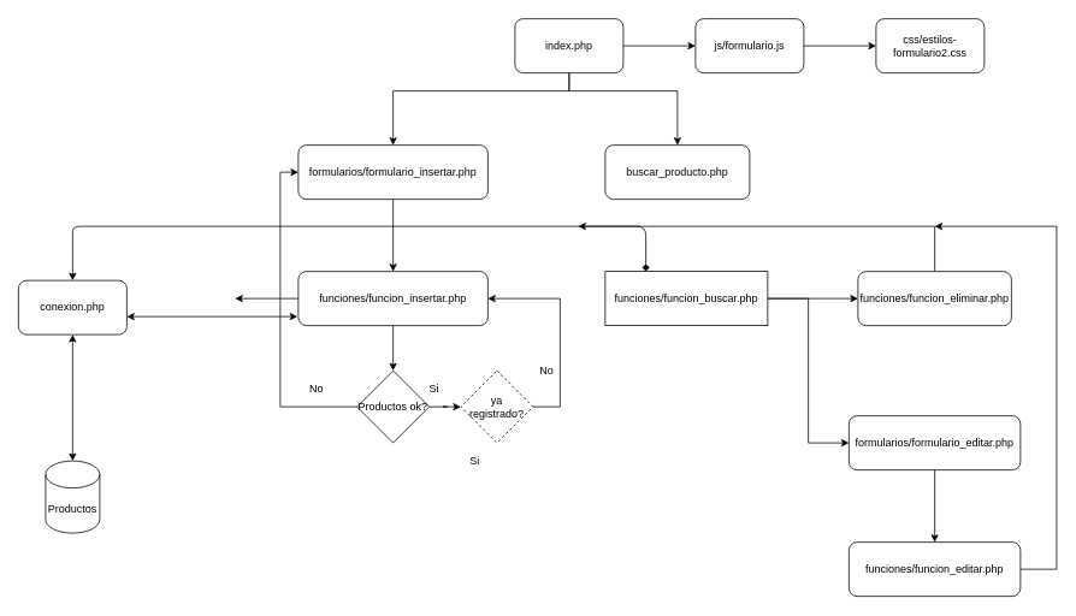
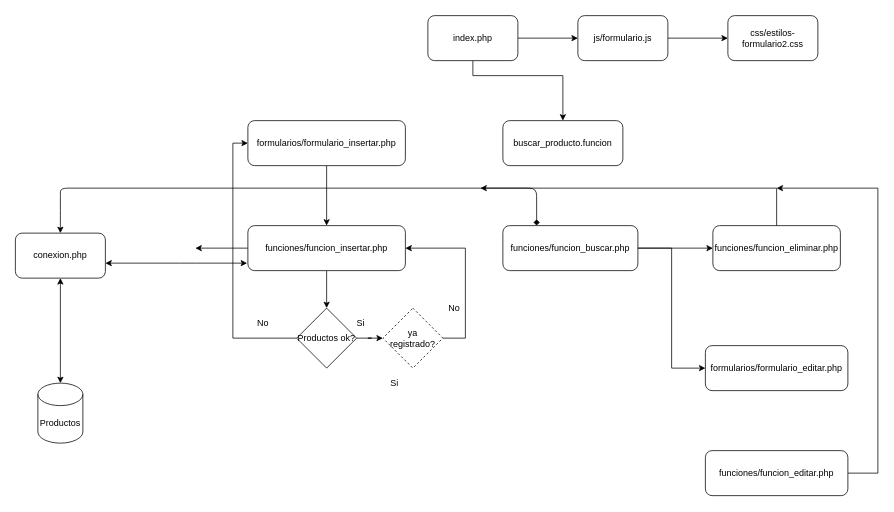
- <mxCell id="3" value="" style="edgeStyle=orthogonalEdgeStyle;rounded=0;orthogonalLoop=1;jettySize=auto;html=1;" edge="1" parent="1" source="5" target="10"><mxGeometry relative="1" as="geometry"><Array as="points"><mxPoint x="630" y="100" /><mxPoint x="435" y="100" /></Array></mxGeometry></mxCell>
- <mxCell id="12" value="&lt;font style=&quot;vertical-align: inherit&quot;&gt;&lt;font style=&quot;vertical-align: inherit&quot;&gt;buscar_producto.php&lt;/font&gt;&lt;/font&gt;" style="rounded=1;whiteSpace=wrap;html=1;" vertex="1" parent="1"><mxGeometry x="670" y="160" width="160" height="60" as="geometry" /></mxCell>
+ <mxCell id="12" value="&lt;font style=&quot;vertical-align: inherit&quot;&gt;&lt;font style=&quot;vertical-align: inherit&quot;&gt;buscar_producto.funcion&lt;/font&gt;&lt;/font&gt;" style="rounded=1;whiteSpace=wrap;html=1;" vertex="1" parent="1"><mxGeometry x="670" y="160" width="160" height="60" as="geometry" /></mxCell>
- <mxCell id="32" value="&lt;font style=&quot;vertical-align: inherit&quot;&gt;&lt;font style=&quot;vertical-align: inherit&quot;&gt;funciones/funcion_buscar.php&lt;br&gt;&lt;/font&gt;&lt;/font&gt;" style="whiteSpace=wrap;html=1;rounded=0;" vertex="1" parent="1"><mxGeometry x="670" y="300" width="180" height="60" as="geometry" /></mxCell>
+ <mxCell id="32" value="&lt;font style=&quot;vertical-align: inherit&quot;&gt;&lt;font style=&quot;vertical-align: inherit&quot;&gt;funciones/funcion_buscar.php&lt;br&gt;&lt;/font&gt;&lt;/font&gt;" style="rounded=1;whiteSpace=wrap;html=1;" vertex="1" parent="1"><mxGeometry x="670" y="300" width="180" height="60" as="geometry" /></mxCell>
- <mxCell id="13" value="" style="edgeStyle=orthogonalEdgeStyle;rounded=0;orthogonalLoop=1;jettySize=auto;html=1;strokeColor=#000000;" edge="1" parent="1" source="14" target="37"><mxGeometry relative="1" as="geometry" /></mxCell>
